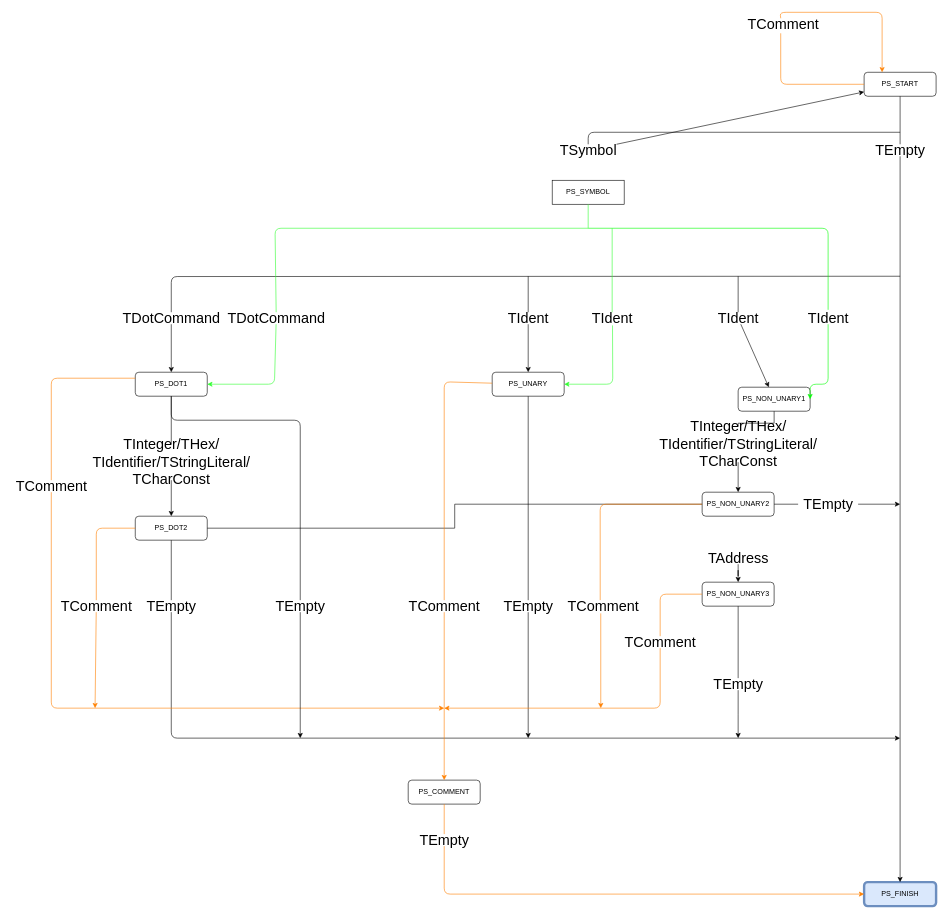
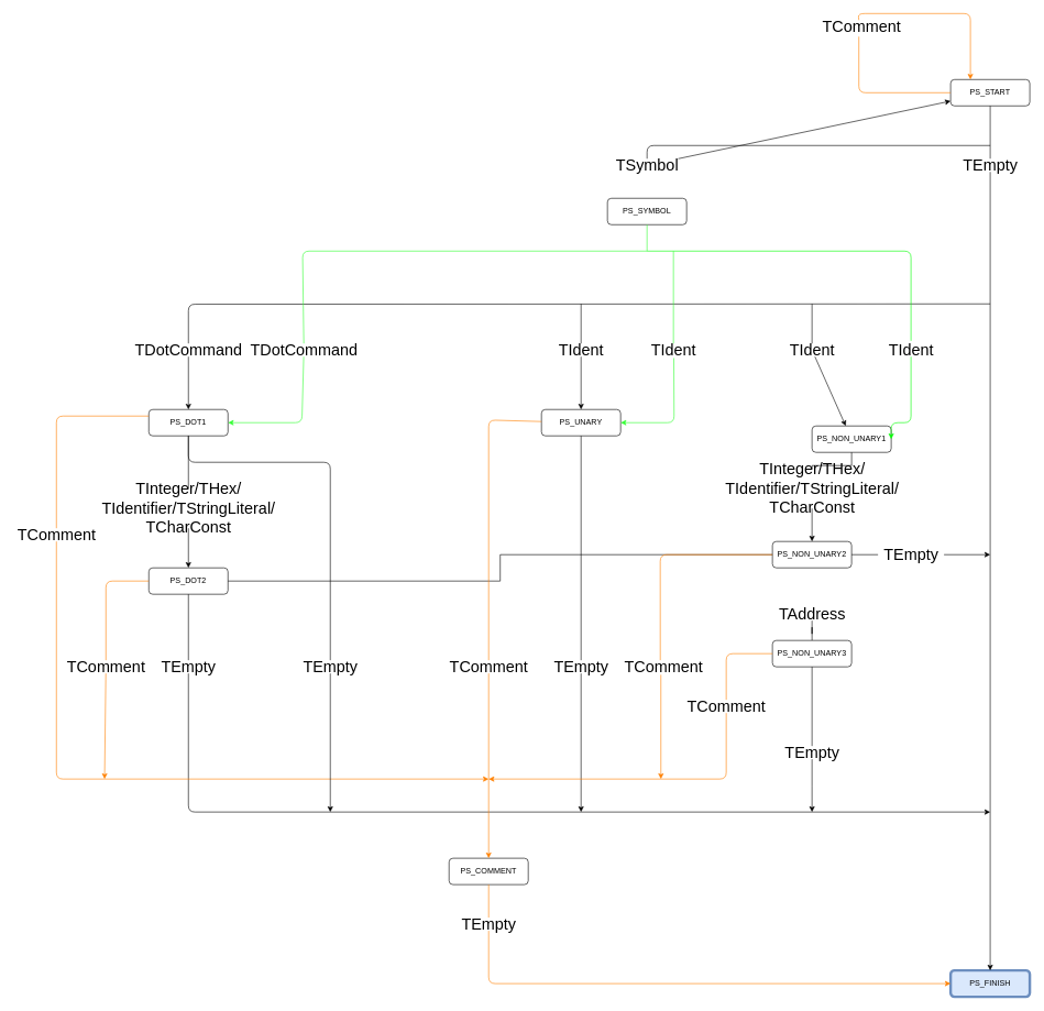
- <mxCell id="16" value="PS_SYMBOL" style="whiteSpace=wrap;html=1;fontSize=12;glass=0;strokeWidth=1;shadow=0;rounded=0;" parent="1" vertex="1"><mxGeometry x="920" y="300" width="120" height="40" as="geometry" /></mxCell>
+ <mxCell id="16" value="PS_SYMBOL" style="rounded=1;whiteSpace=wrap;html=1;fontSize=12;glass=0;strokeWidth=1;shadow=0;" parent="1" vertex="1"><mxGeometry x="920" y="300" width="120" height="40" as="geometry" /></mxCell>
- <mxCell id="8" style="edgeStyle=orthogonalEdgeStyle;rounded=0;orthogonalLoop=1;jettySize=auto;html=1;entryX=0.5;entryY=0;entryDx=0;entryDy=0;startArrow=none;" parent="1" source="38" target="10" edge="1"><mxGeometry relative="1" as="geometry"><mxPoint x="1230" y="755" as="targetPoint" /></mxGeometry></mxCell>
+ <mxCell id="8" style="edgeStyle=orthogonalEdgeStyle;rounded=0;orthogonalLoop=1;jettySize=auto;html=1;entryX=0.5;entryY=0;entryDx=0;entryDy=0;startArrow=none;endArrow=none;" parent="1" source="38" target="10" edge="1"><mxGeometry relative="1" as="geometry"><mxPoint x="1230" y="755" as="targetPoint" /></mxGeometry></mxCell>
